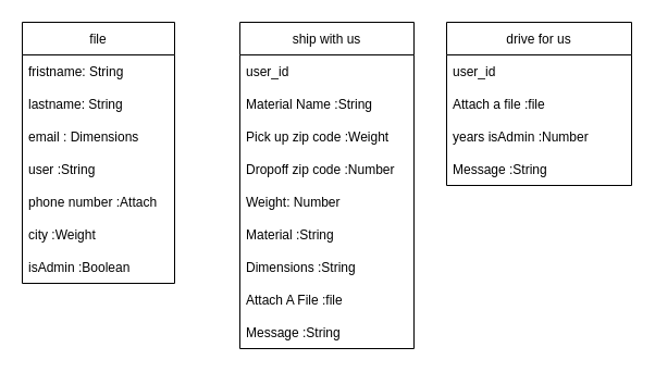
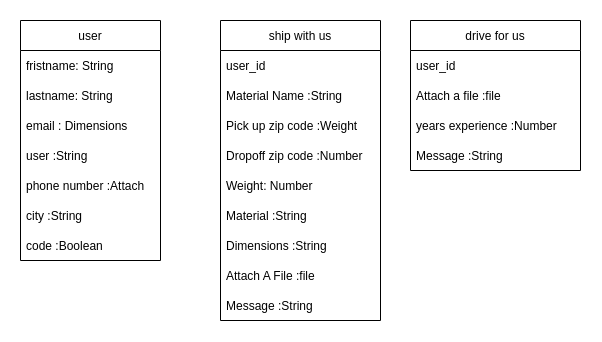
- <mxCell id="2" value="file" style="swimlane;fontStyle=0;childLayout=stackLayout;horizontal=1;startSize=30;horizontalStack=0;resizeParent=1;resizeParentMax=0;resizeLast=0;collapsible=1;marginBottom=0;" parent="1" vertex="1"><mxGeometry x="20" y="20" width="140" height="240" as="geometry" /></mxCell>
+ <mxCell id="2" value="user" style="swimlane;fontStyle=0;childLayout=stackLayout;horizontal=1;startSize=30;horizontalStack=0;resizeParent=1;resizeParentMax=0;resizeLast=0;collapsible=1;marginBottom=0;" parent="1" vertex="1"><mxGeometry x="20" y="20" width="140" height="240" as="geometry" /></mxCell>
- <mxCell id="23" value="years isAdmin :Number" style="text;strokeColor=none;fillColor=none;align=left;verticalAlign=middle;spacingLeft=4;spacingRight=4;overflow=hidden;points=[[0,0.5],[1,0.5]];portConstraint=eastwest;rotatable=0;" parent="20" vertex="1"><mxGeometry y="90" width="170" height="30" as="geometry" /></mxCell>
+ <mxCell id="23" value="years experience :Number" style="text;strokeColor=none;fillColor=none;align=left;verticalAlign=middle;spacingLeft=4;spacingRight=4;overflow=hidden;points=[[0,0.5],[1,0.5]];portConstraint=eastwest;rotatable=0;" parent="20" vertex="1"><mxGeometry y="90" width="170" height="30" as="geometry" /></mxCell>
- <mxCell id="8" value="city :Weight" style="text;strokeColor=none;fillColor=none;align=left;verticalAlign=middle;spacingLeft=4;spacingRight=4;overflow=hidden;points=[[0,0.5],[1,0.5]];portConstraint=eastwest;rotatable=0;" parent="2" vertex="1"><mxGeometry y="180" width="140" height="30" as="geometry" /></mxCell>
+ <mxCell id="8" value="city :String" style="text;strokeColor=none;fillColor=none;align=left;verticalAlign=middle;spacingLeft=4;spacingRight=4;overflow=hidden;points=[[0,0.5],[1,0.5]];portConstraint=eastwest;rotatable=0;" parent="2" vertex="1"><mxGeometry y="180" width="140" height="30" as="geometry" /></mxCell>
- <mxCell id="9" value="isAdmin :Boolean" style="text;strokeColor=none;fillColor=none;align=left;verticalAlign=middle;spacingLeft=4;spacingRight=4;overflow=hidden;points=[[0,0.5],[1,0.5]];portConstraint=eastwest;rotatable=0;" parent="2" vertex="1"><mxGeometry y="210" width="140" height="30" as="geometry" /></mxCell>
+ <mxCell id="9" value="code :Boolean" style="text;strokeColor=none;fillColor=none;align=left;verticalAlign=middle;spacingLeft=4;spacingRight=4;overflow=hidden;points=[[0,0.5],[1,0.5]];portConstraint=eastwest;rotatable=0;" parent="2" vertex="1"><mxGeometry y="210" width="140" height="30" as="geometry" /></mxCell>
